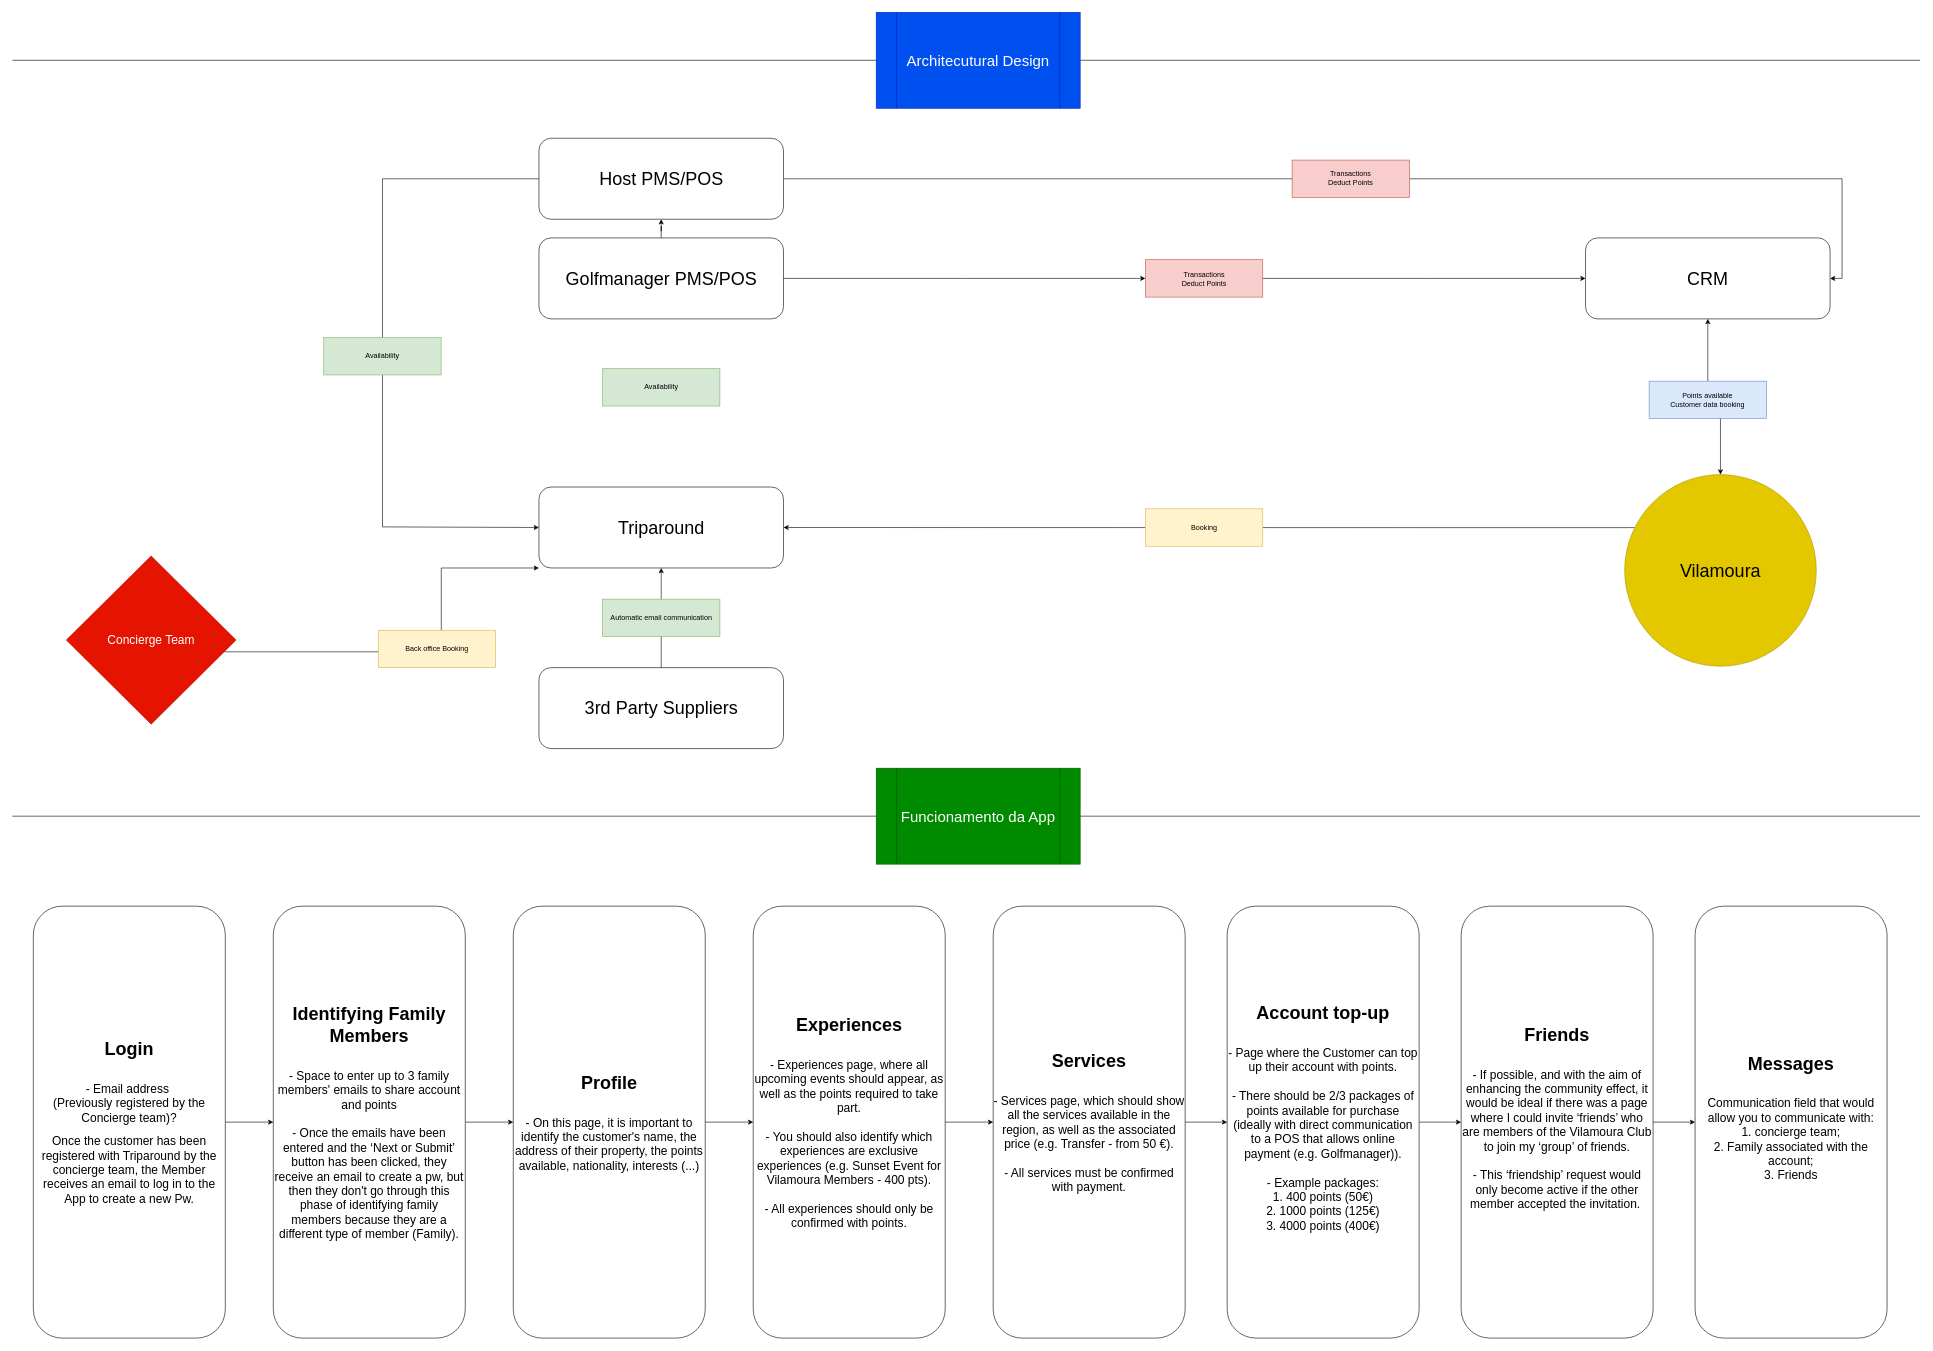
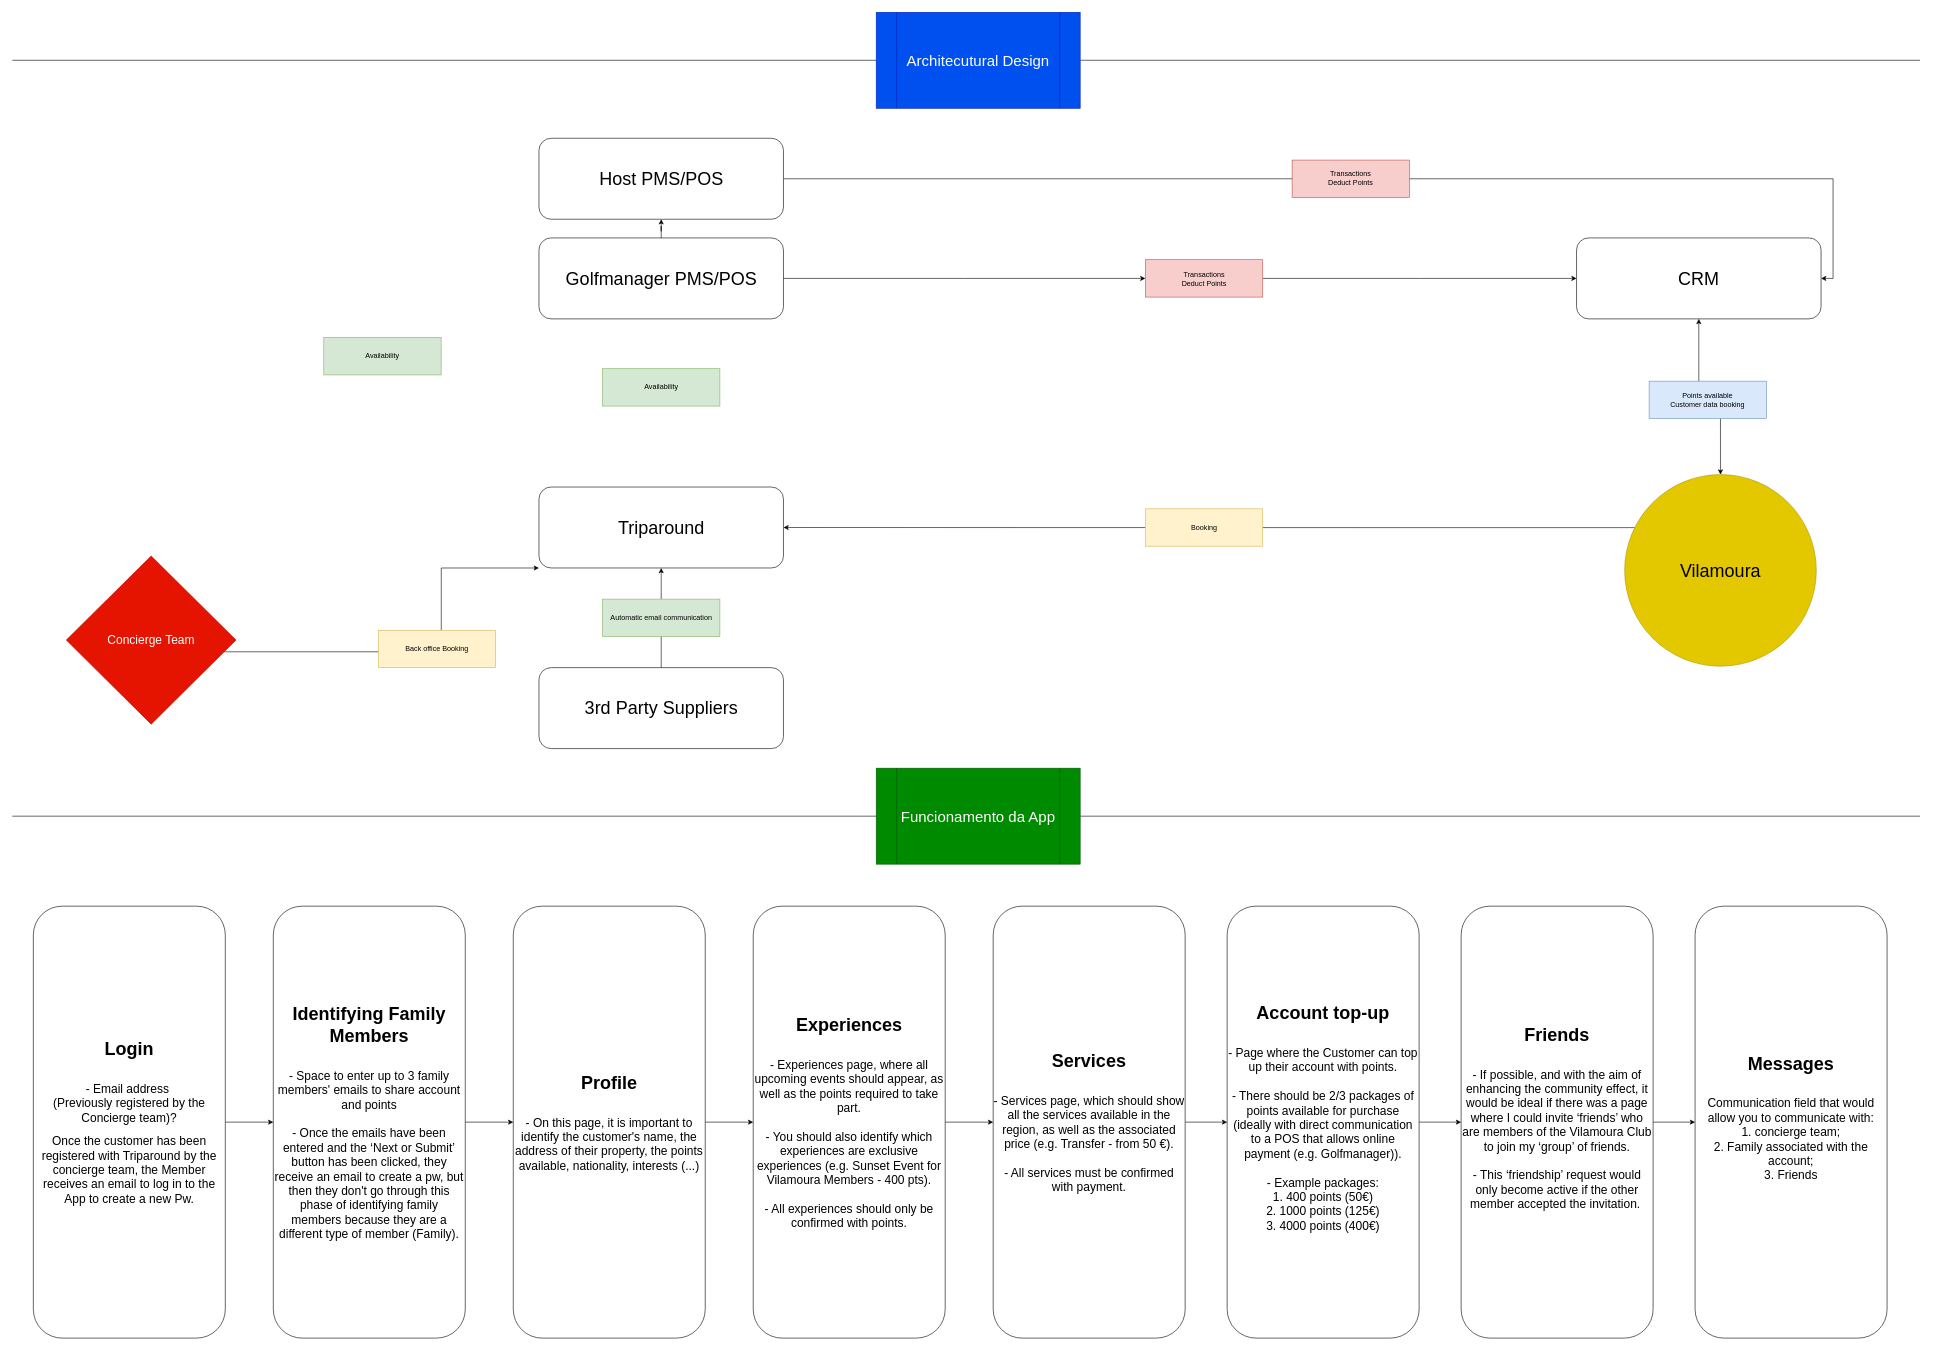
- <mxCell id="6" style="edgeStyle=orthogonalEdgeStyle;rounded=0;orthogonalLoop=1;jettySize=auto;html=1;entryX=0;entryY=0.5;entryDx=0;entryDy=0;" edge="1" parent="2" source="7" target="11"><mxGeometry relative="1" as="geometry"><Array as="points"><mxPoint x="586.957" y="67.476" /><mxPoint x="586.957" y="647.771" /></Array></mxGeometry></mxCell>
- <mxCell id="4" value="&lt;font style=&quot;font-size: 30px;&quot;&gt;CRM&lt;/font&gt;" style="rounded=1;whiteSpace=wrap;html=1;" vertex="1" parent="2"><mxGeometry x="2592.391" y="166.095" width="407.609" height="134.952" as="geometry" /></mxCell>
+ <mxCell id="4" value="&lt;font style=&quot;font-size: 30px;&quot;&gt;CRM&lt;/font&gt;" style="rounded=1;whiteSpace=wrap;html=1;" vertex="1" parent="2"><mxGeometry x="2577.391" y="166.095" width="407.609" height="134.952" as="geometry" /></mxCell>
